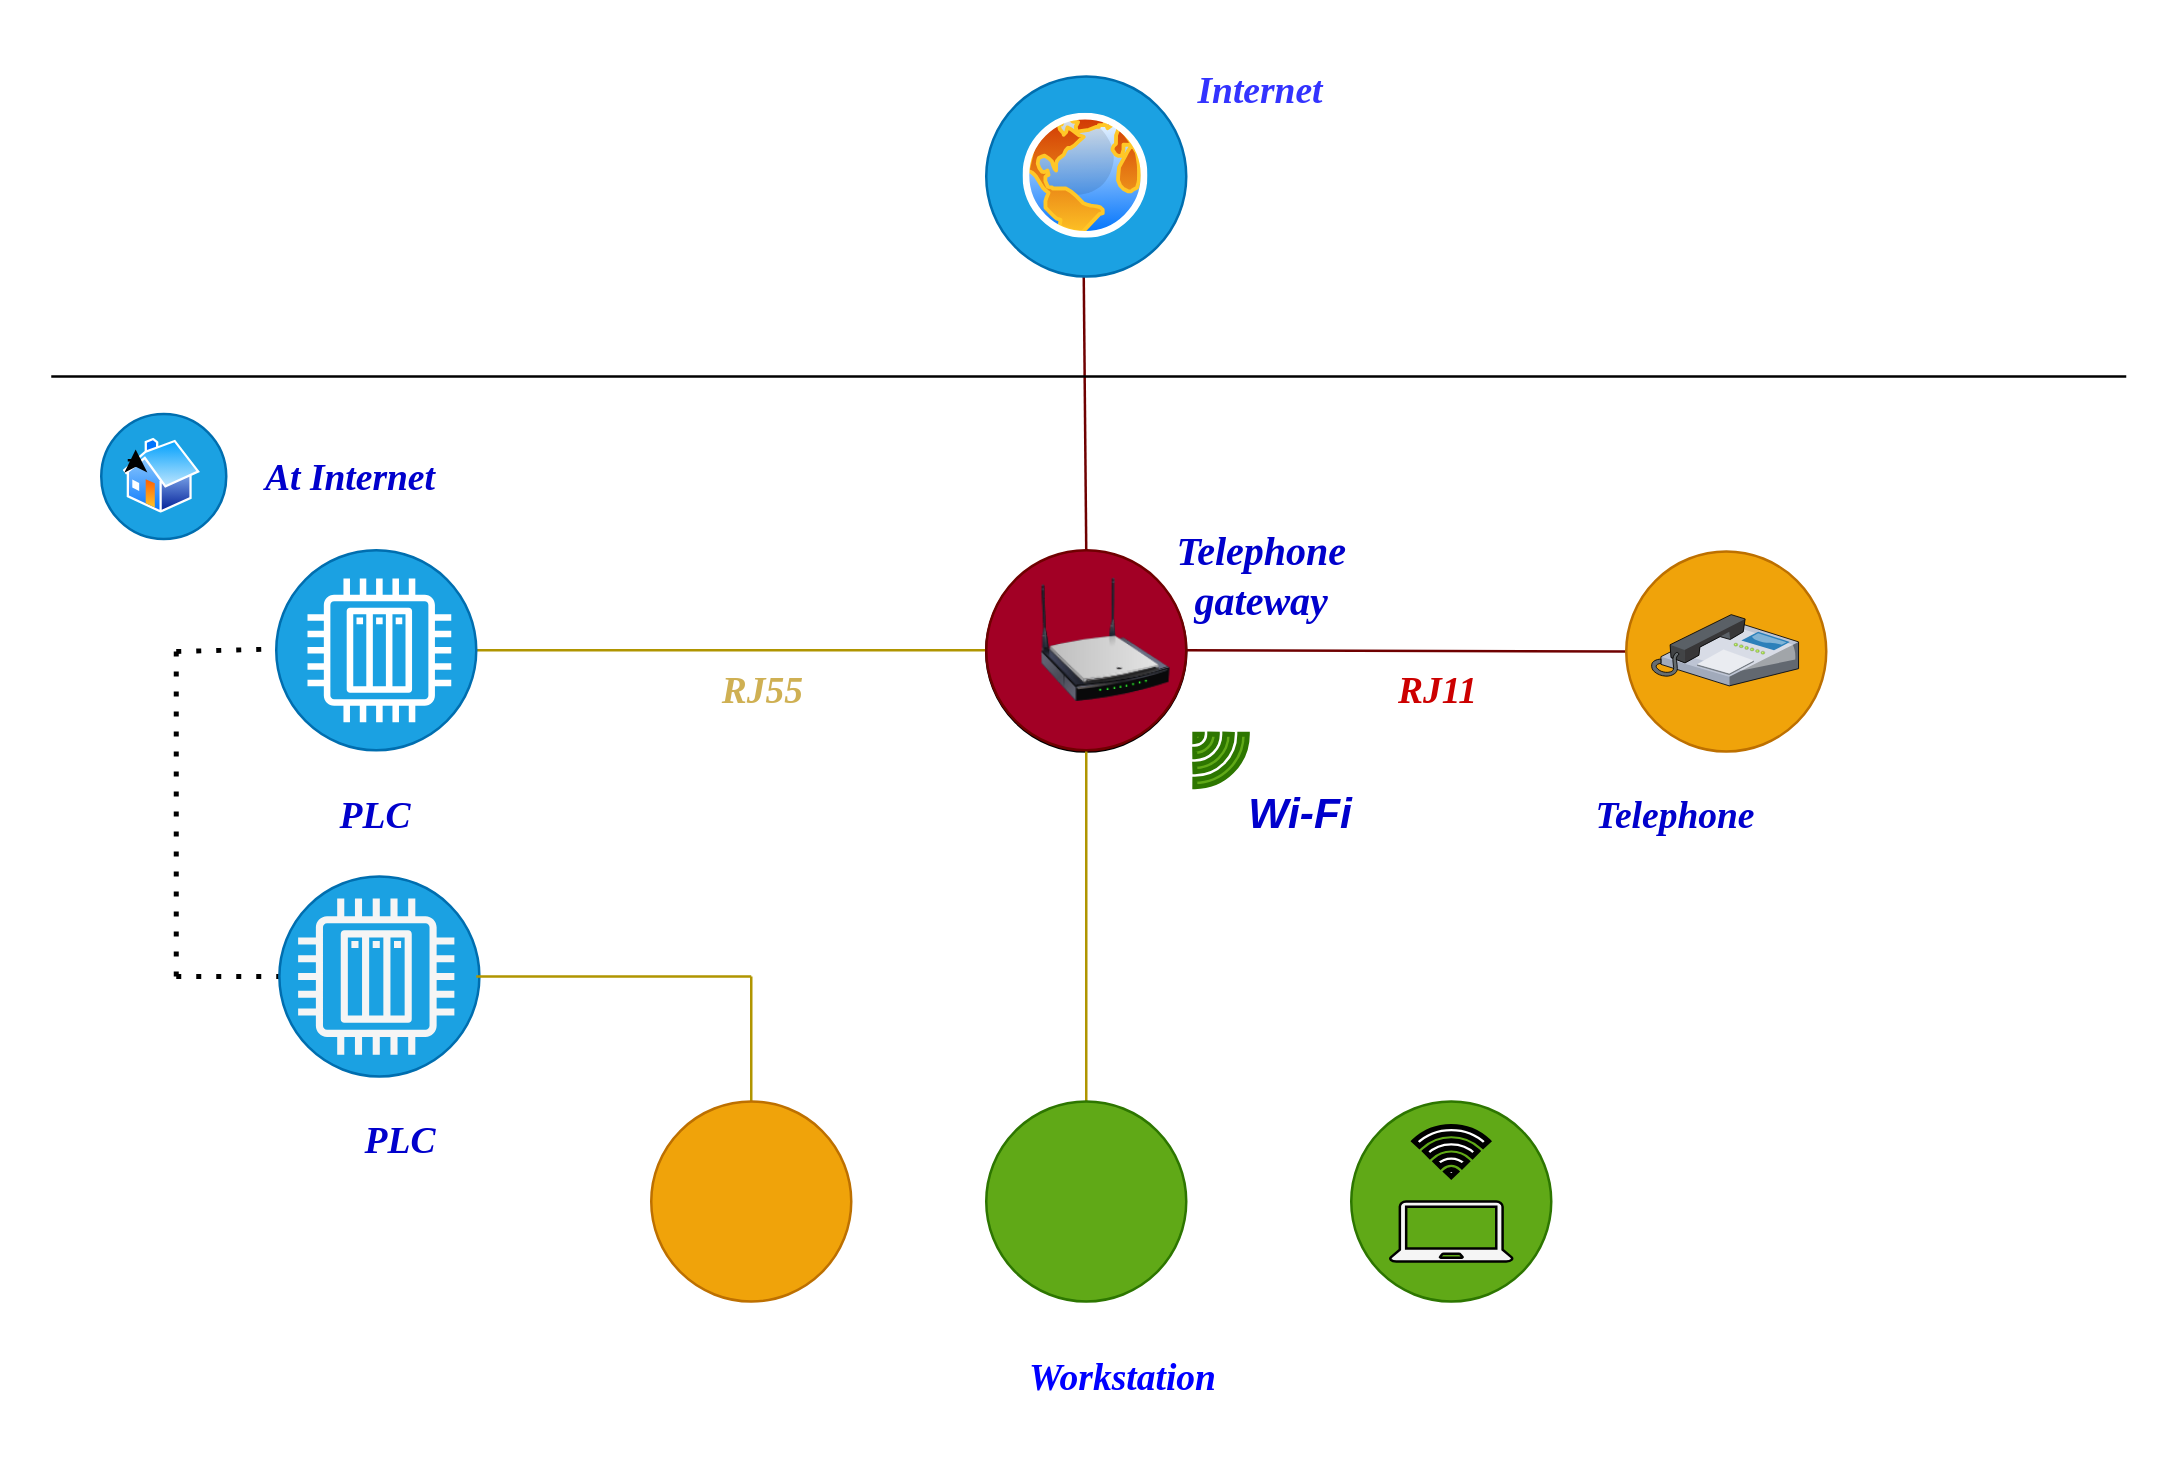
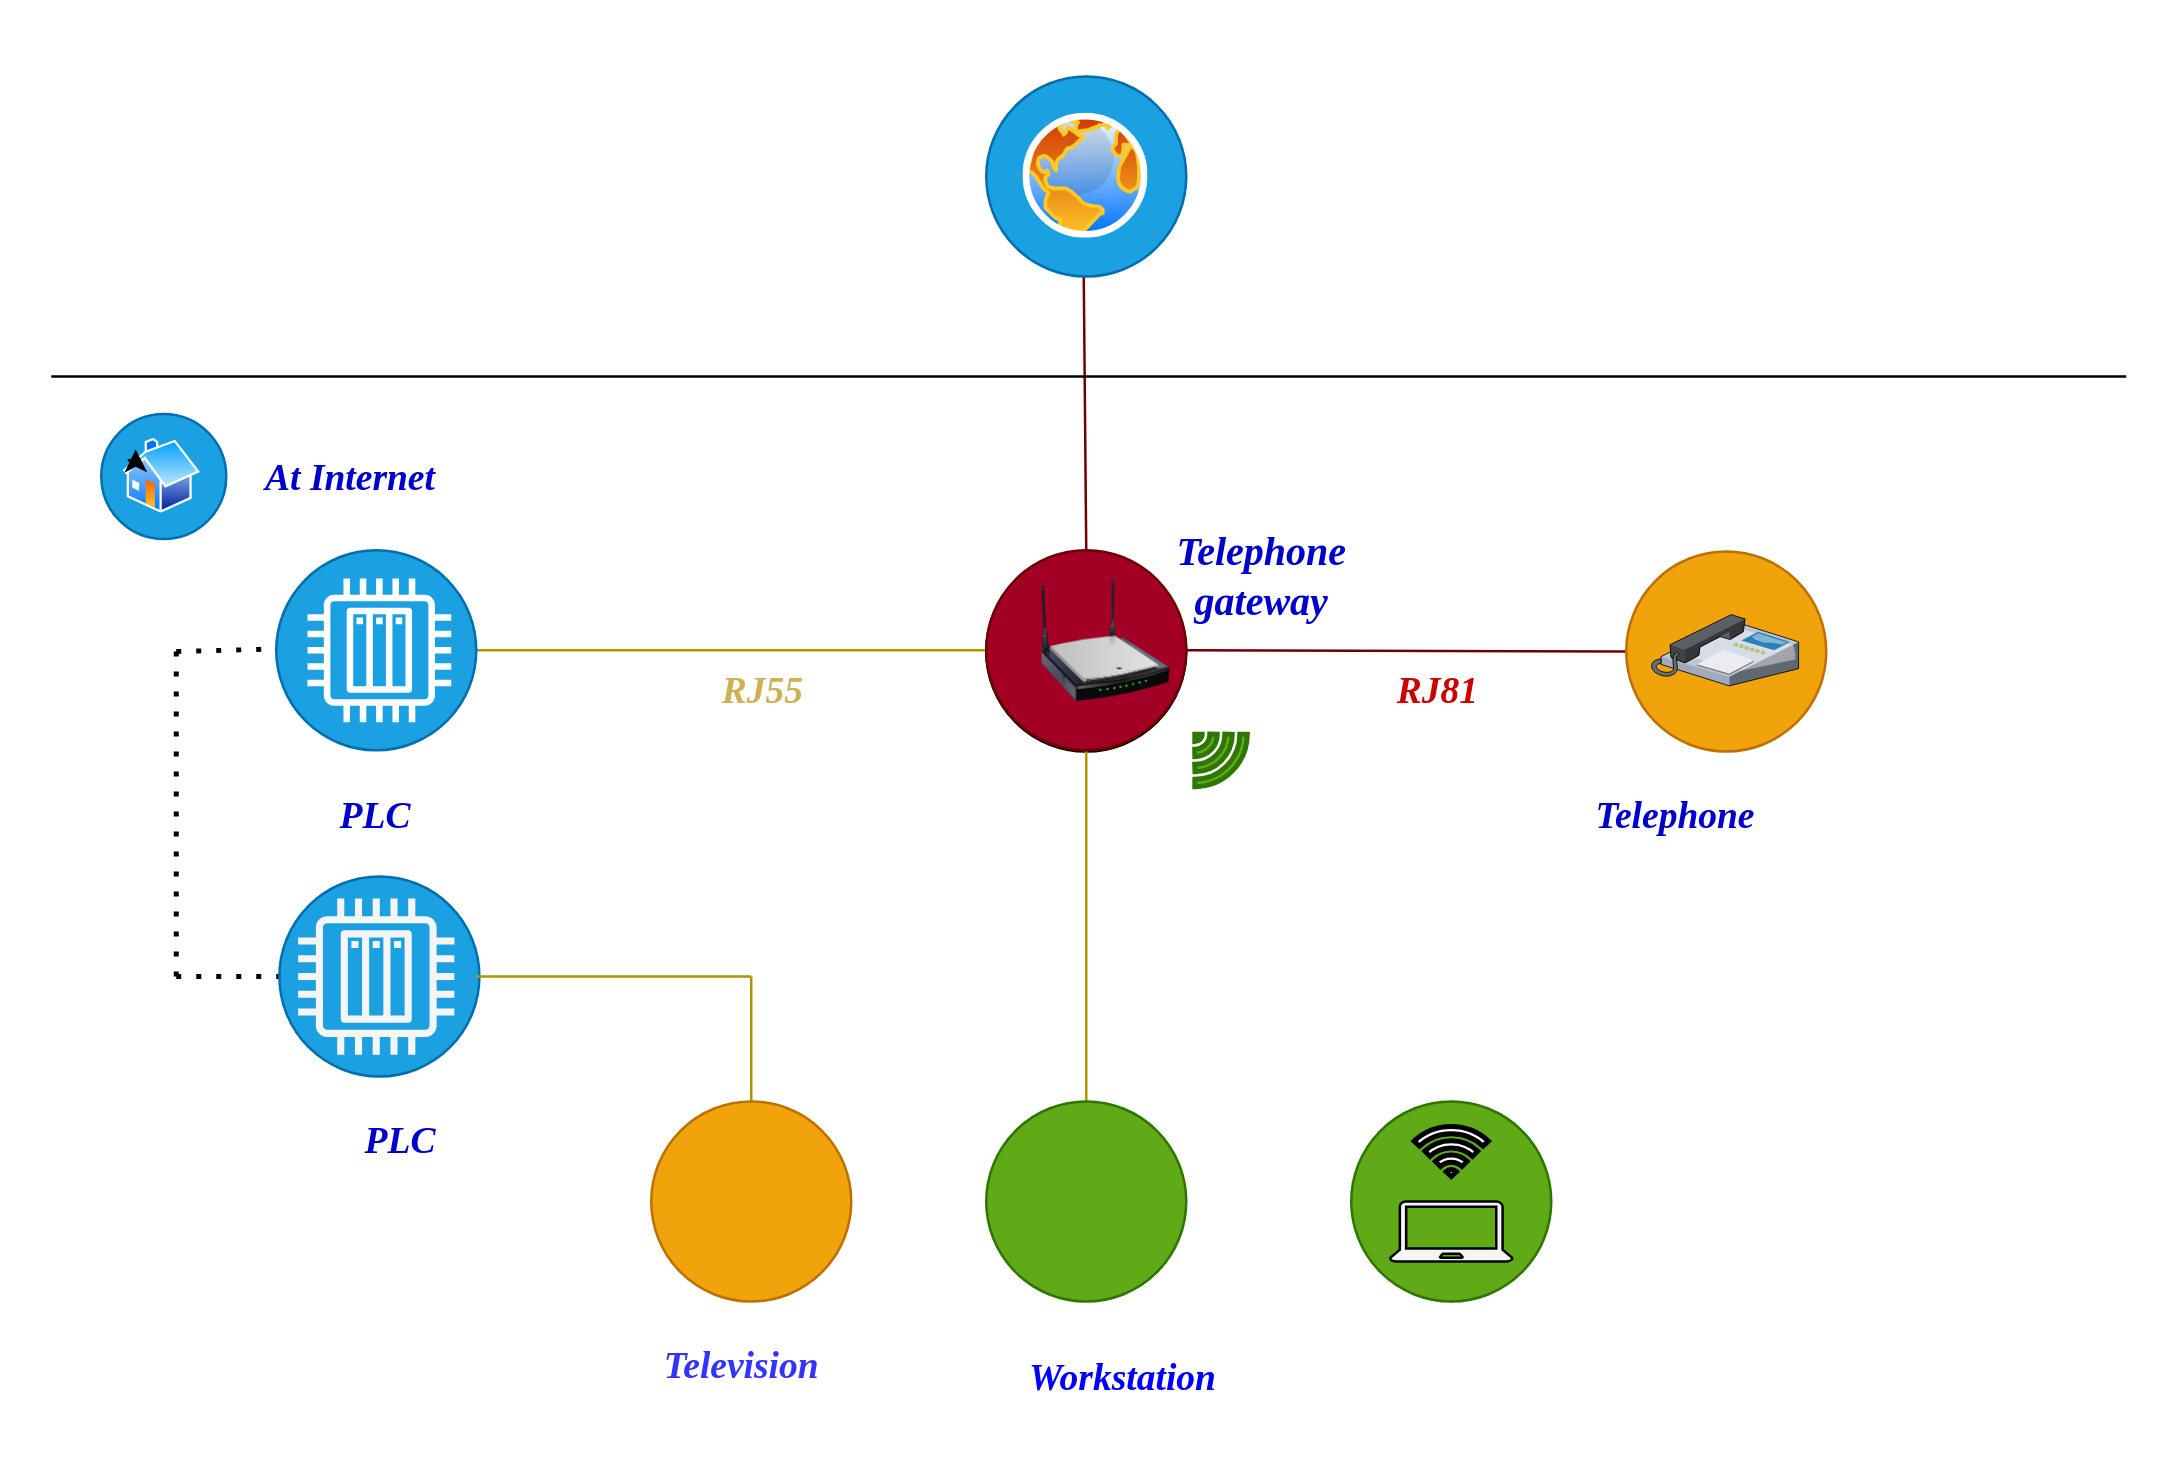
- <mxCell id="27" value="Internet" style="text;html=1;align=center;verticalAlign=middle;whiteSpace=wrap;rounded=0;fontStyle=3;fontColor=#3333FF;fontFamily=Comic Sans MS;fontSize=15;" vertex="1" parent="1"><mxGeometry x="474" y="20" width="60" height="30" as="geometry" /></mxCell>
- <mxCell id="25" value="RJ11" style="text;html=1;align=center;verticalAlign=middle;whiteSpace=wrap;rounded=0;fontStyle=3;fontColor=#CC0000;fontFamily=Georgia;fontSize=15;" vertex="1" parent="1"><mxGeometry x="530" y="260" width="90" height="30" as="geometry" /></mxCell>
+ <mxCell id="25" value="RJ81" style="text;html=1;align=center;verticalAlign=middle;whiteSpace=wrap;rounded=0;fontStyle=3;fontColor=#CC0000;fontFamily=Georgia;fontSize=15;" vertex="1" parent="1"><mxGeometry x="530" y="260" width="90" height="30" as="geometry" /></mxCell>
- <mxCell id="29" value="&lt;div style=&quot;font-size: 17px;&quot;&gt;Wi-Fi&lt;/div&gt;" style="text;html=1;strokeColor=none;fillColor=none;align=center;verticalAlign=middle;whiteSpace=wrap;rounded=0;fontColor=#0000CC;fontStyle=3;fontSize=17;" vertex="1" parent="1"><mxGeometry x="490" y="311" width="60" height="30" as="geometry" /></mxCell>
+ <mxCell id="21" value="Television" style="text;html=1;strokeColor=none;fillColor=none;align=center;verticalAlign=middle;whiteSpace=wrap;rounded=0;fontStyle=3;fontColor=#3333FF;fontFamily=Georgia;fontSize=15;" vertex="1" parent="1"><mxGeometry x="209" y="530" width="175" height="30" as="geometry" /></mxCell>
